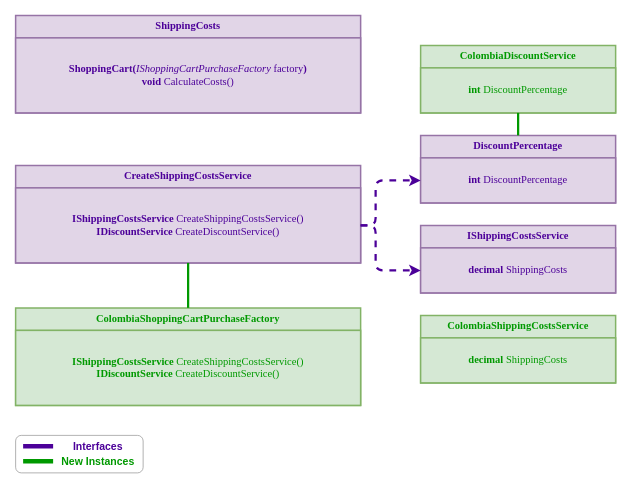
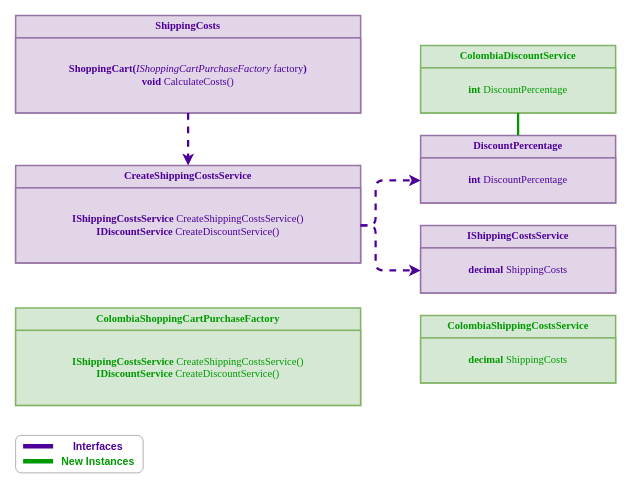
+ <mxCell id="7" value="" style="endArrow=classic;html=1;rounded=1;entryX=0.5;entryY=0;entryDx=0;entryDy=0;exitX=0.5;exitY=1;exitDx=0;exitDy=0;strokeWidth=3;curved=0;strokeColor=#4C0099;dashed=1;" edge="1" parent="1" source="3" target="5"><mxGeometry width="50" height="50" relative="1" as="geometry"><mxPoint x="310" y="380" as="sourcePoint" /><mxPoint x="360" y="330" as="targetPoint" /></mxGeometry></mxCell>
- <mxCell id="10" value="" style="endArrow=none;html=1;rounded=1;exitX=0.5;exitY=1;exitDx=0;exitDy=0;entryX=0.5;entryY=0;entryDx=0;entryDy=0;curved=0;strokeWidth=3;strokeColor=#009900;" edge="1" parent="1" source="5" target="8"><mxGeometry width="50" height="50" relative="1" as="geometry"><mxPoint x="710" y="350" as="sourcePoint" /><mxPoint x="780" y="560" as="targetPoint" /></mxGeometry></mxCell>
